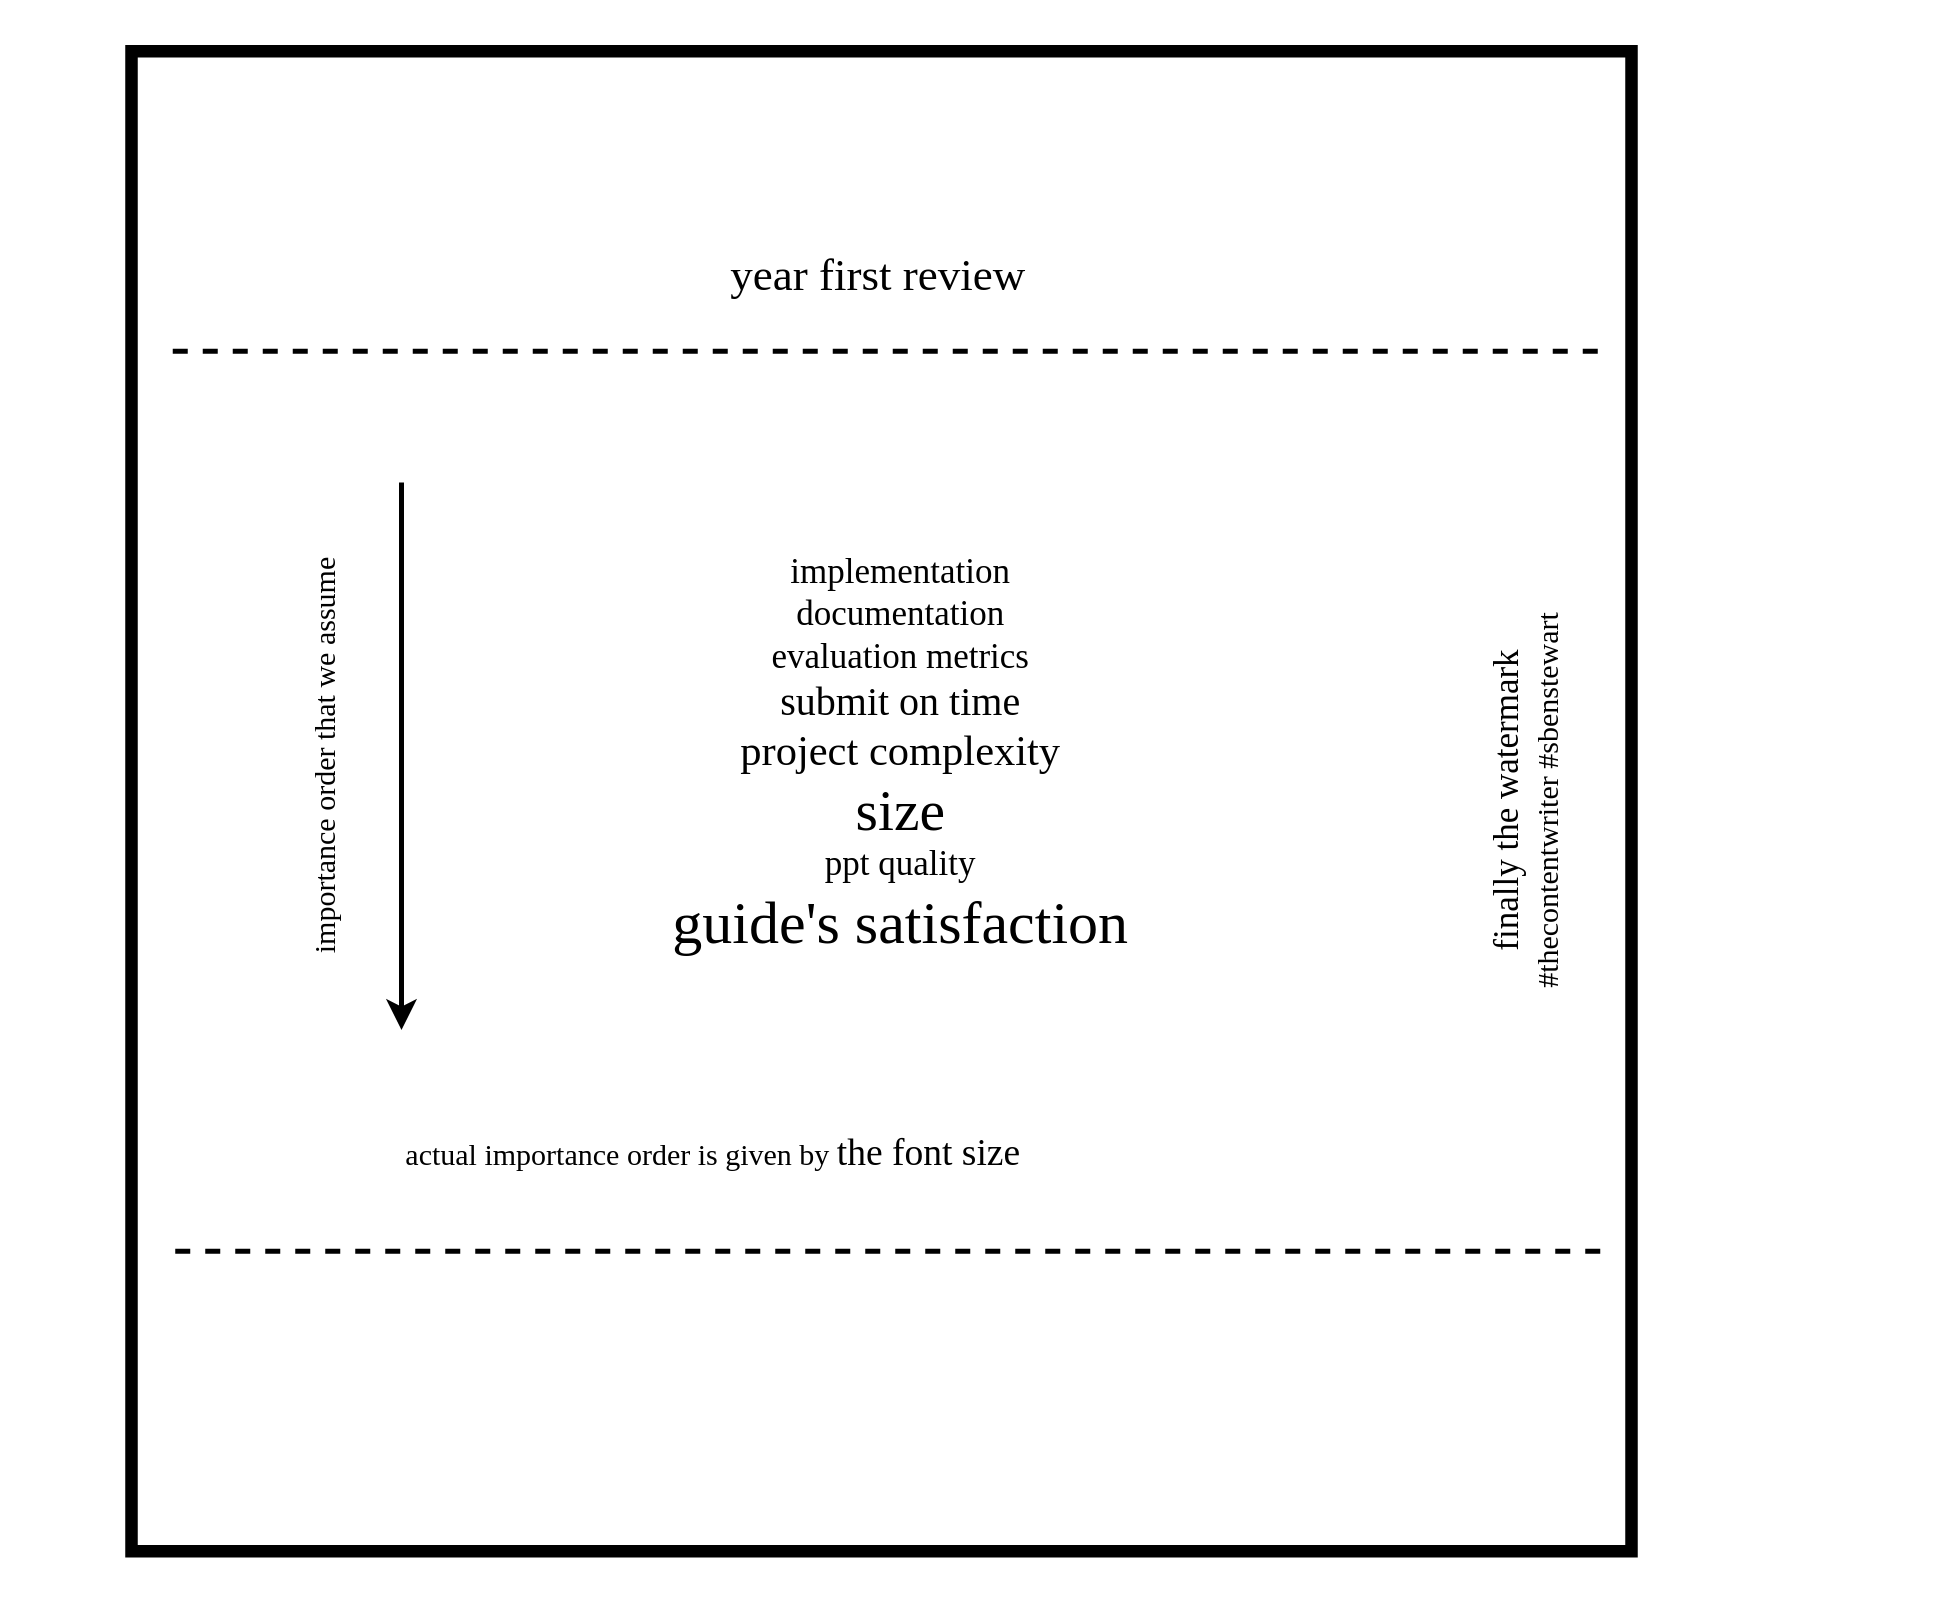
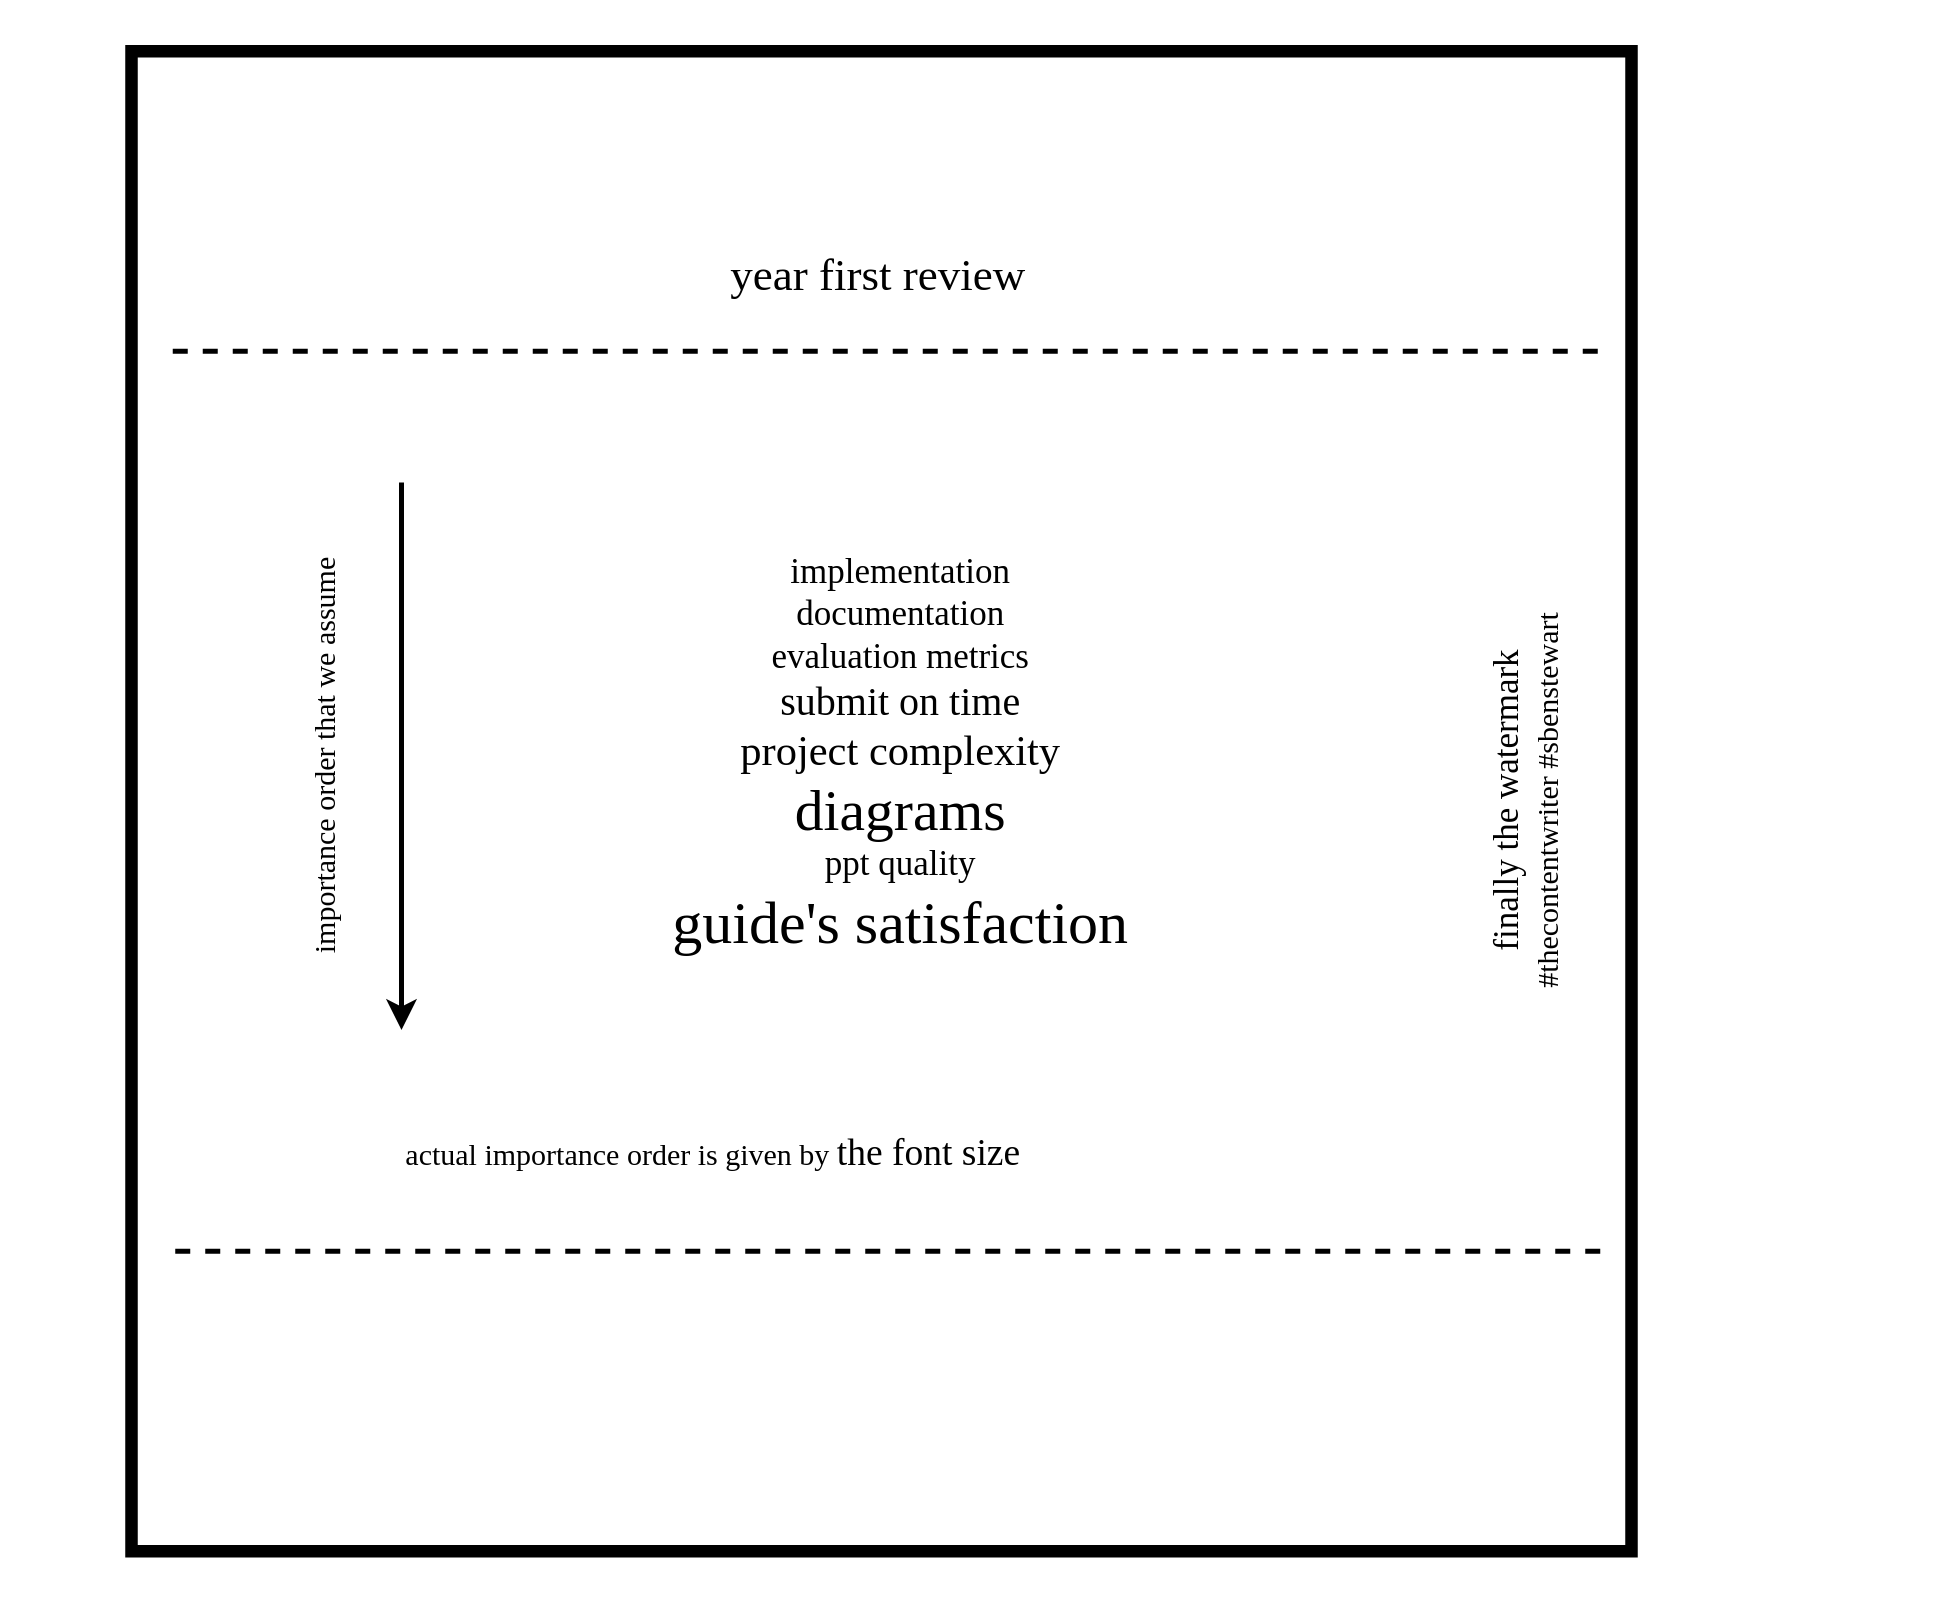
- <mxCell id="8" value="&lt;font style=&quot;font-size: 14px&quot;&gt;&lt;font style=&quot;font-size: 14px&quot;&gt;implementation&lt;/font&gt;&lt;br&gt;&lt;font style=&quot;font-size: 14px&quot;&gt;documentation&lt;/font&gt;&lt;br&gt;evaluation metrics&lt;/font&gt;&lt;br&gt;&lt;font style=&quot;font-size: 16px&quot;&gt;submit on time&lt;/font&gt;&lt;br&gt;&lt;font style=&quot;font-size: 17px&quot;&gt;project complexity&lt;/font&gt;&lt;br&gt;&lt;font style=&quot;font-size: 23px&quot;&gt;size&lt;/font&gt;&lt;br&gt;&lt;font style=&quot;font-size: 14px&quot;&gt;ppt quality&lt;/font&gt;&lt;br&gt;&lt;font style=&quot;font-size: 24px&quot;&gt;guide's satisfaction&lt;/font&gt;" style="text;html=1;strokeColor=none;fillColor=none;align=center;verticalAlign=middle;whiteSpace=wrap;rounded=0;fontFamily=xkcd;" vertex="1" parent="1"><mxGeometry x="230" y="209.5" width="260" height="185" as="geometry" /></mxCell>
+ <mxCell id="8" value="&lt;font style=&quot;font-size: 14px&quot;&gt;&lt;font style=&quot;font-size: 14px&quot;&gt;implementation&lt;/font&gt;&lt;br&gt;&lt;font style=&quot;font-size: 14px&quot;&gt;documentation&lt;/font&gt;&lt;br&gt;evaluation metrics&lt;/font&gt;&lt;br&gt;&lt;font style=&quot;font-size: 16px&quot;&gt;submit on time&lt;/font&gt;&lt;br&gt;&lt;font style=&quot;font-size: 17px&quot;&gt;project complexity&lt;/font&gt;&lt;br&gt;&lt;font style=&quot;font-size: 23px&quot;&gt;diagrams&lt;/font&gt;&lt;br&gt;&lt;font style=&quot;font-size: 14px&quot;&gt;ppt quality&lt;/font&gt;&lt;br&gt;&lt;font style=&quot;font-size: 24px&quot;&gt;guide's satisfaction&lt;/font&gt;" style="text;html=1;strokeColor=none;fillColor=none;align=center;verticalAlign=middle;whiteSpace=wrap;rounded=0;fontFamily=xkcd;" vertex="1" parent="1"><mxGeometry x="230" y="209.5" width="260" height="185" as="geometry" /></mxCell>
